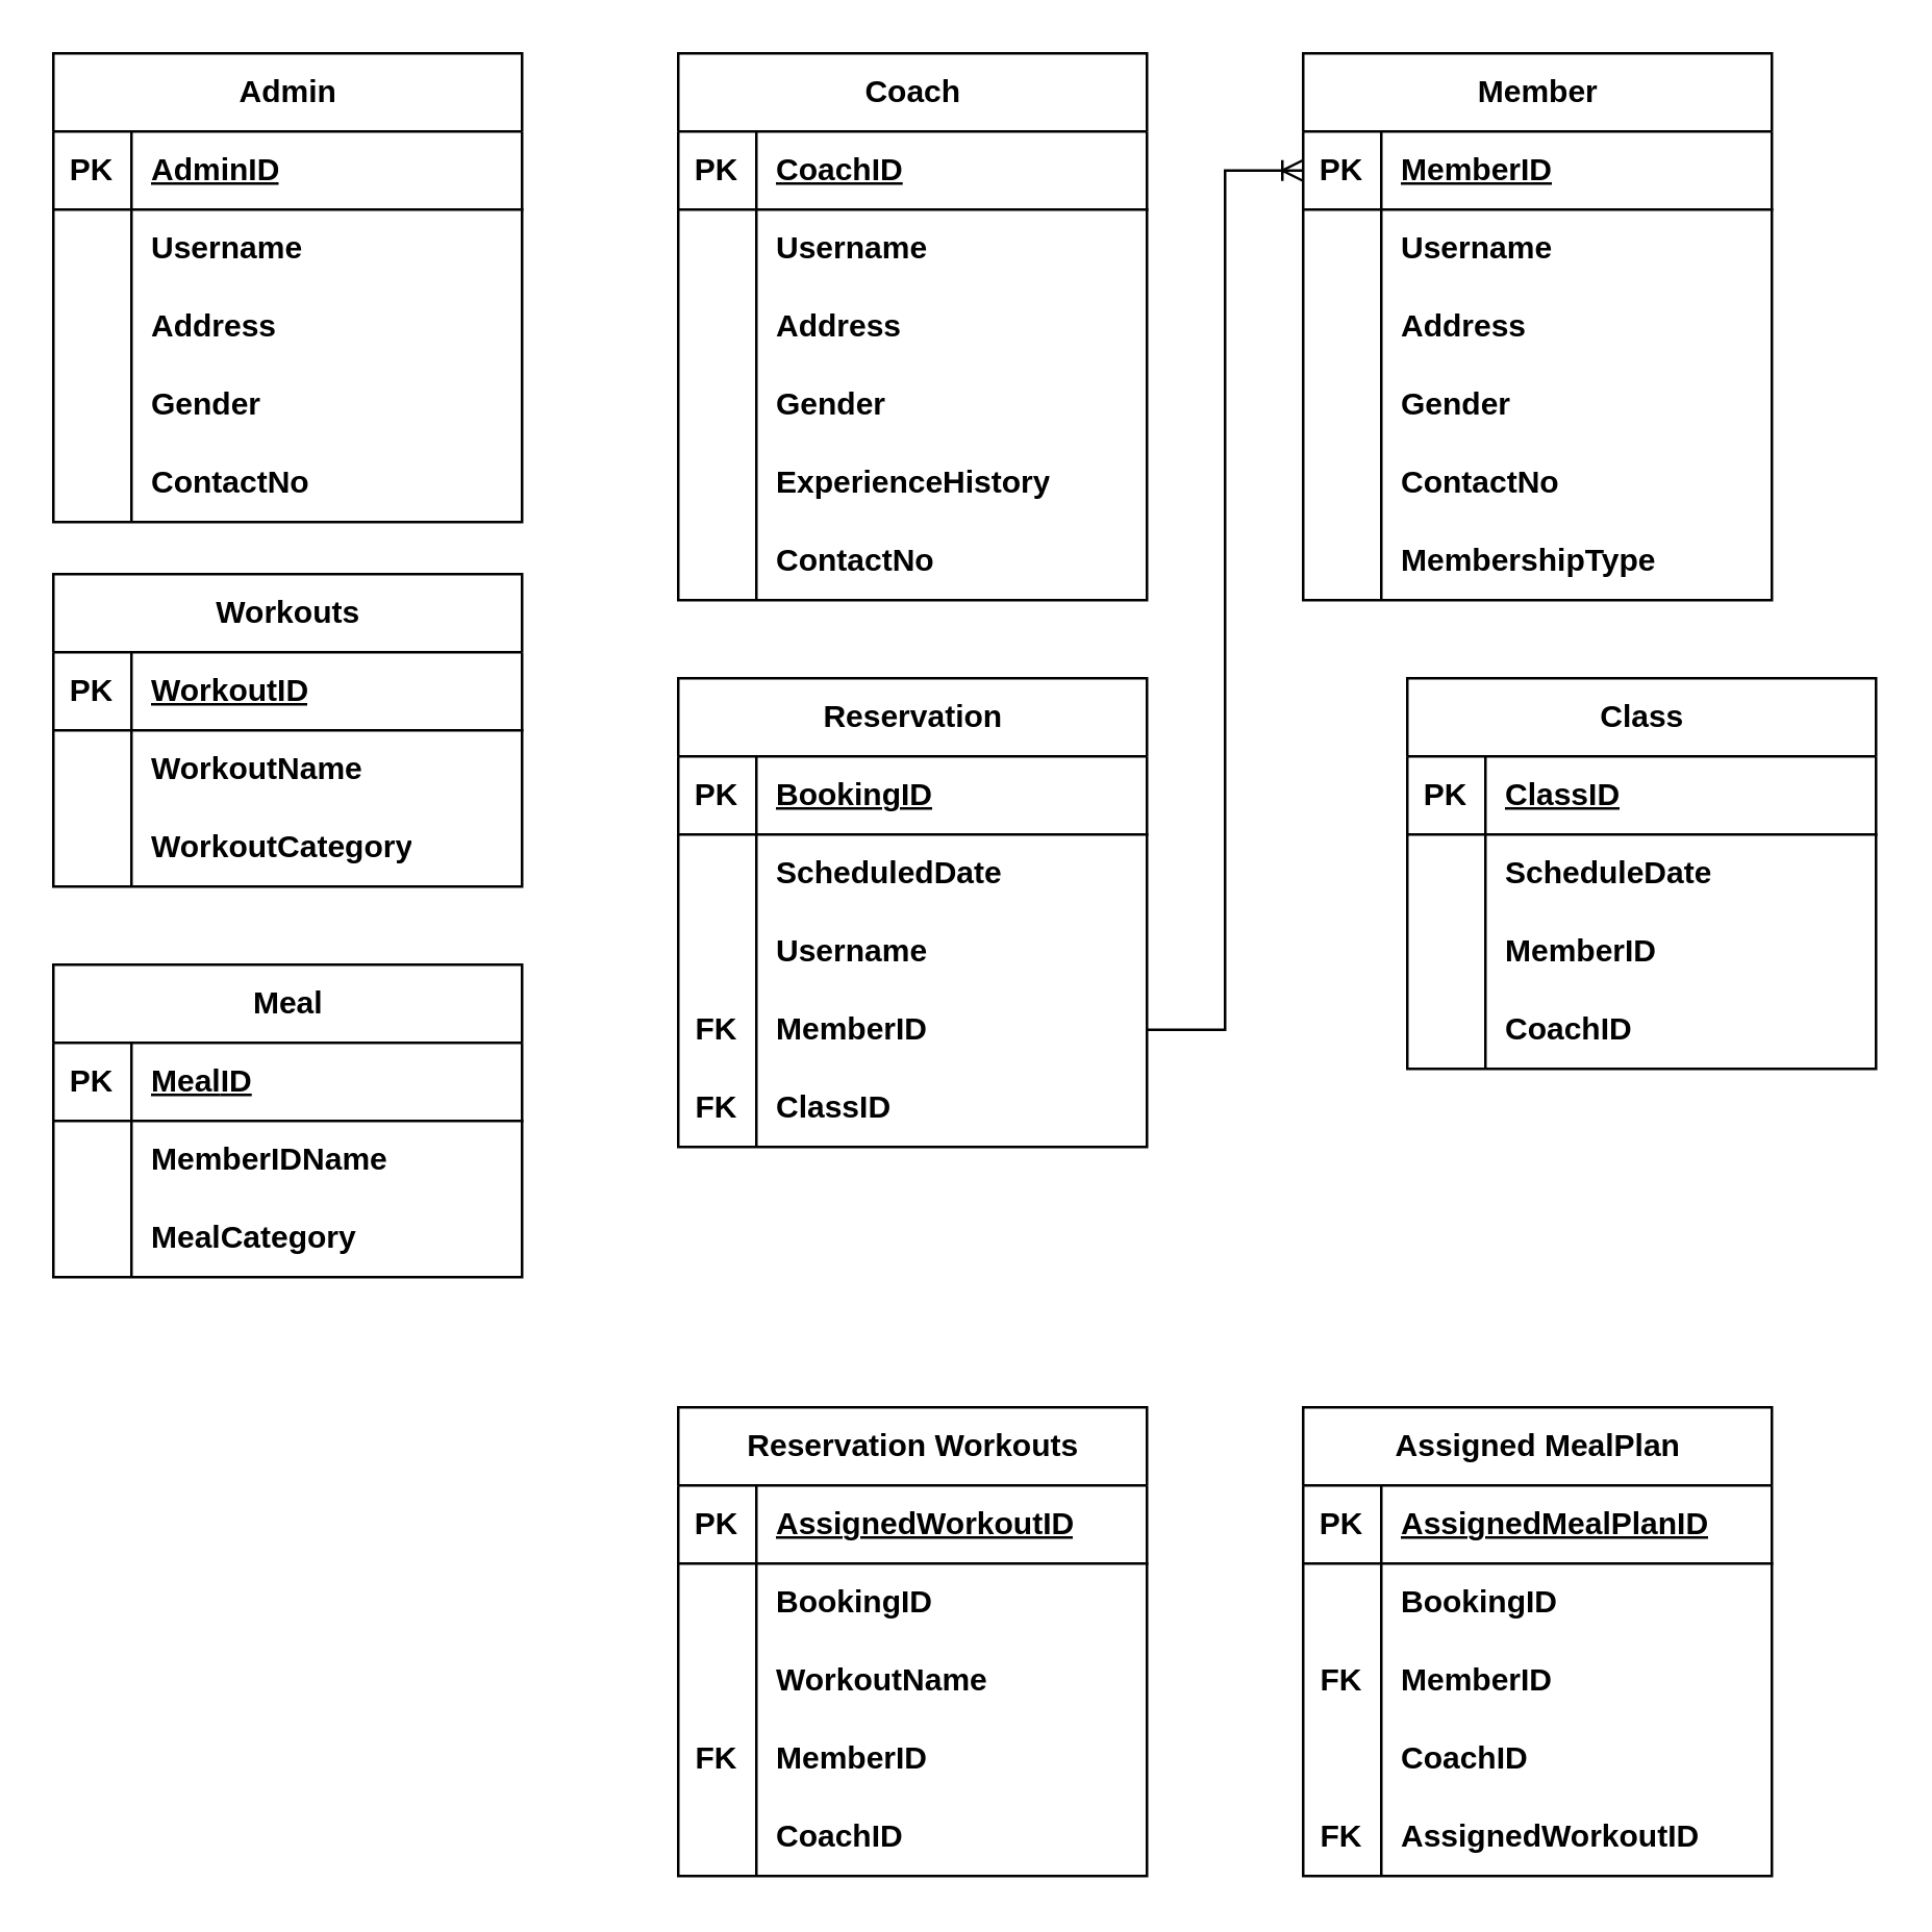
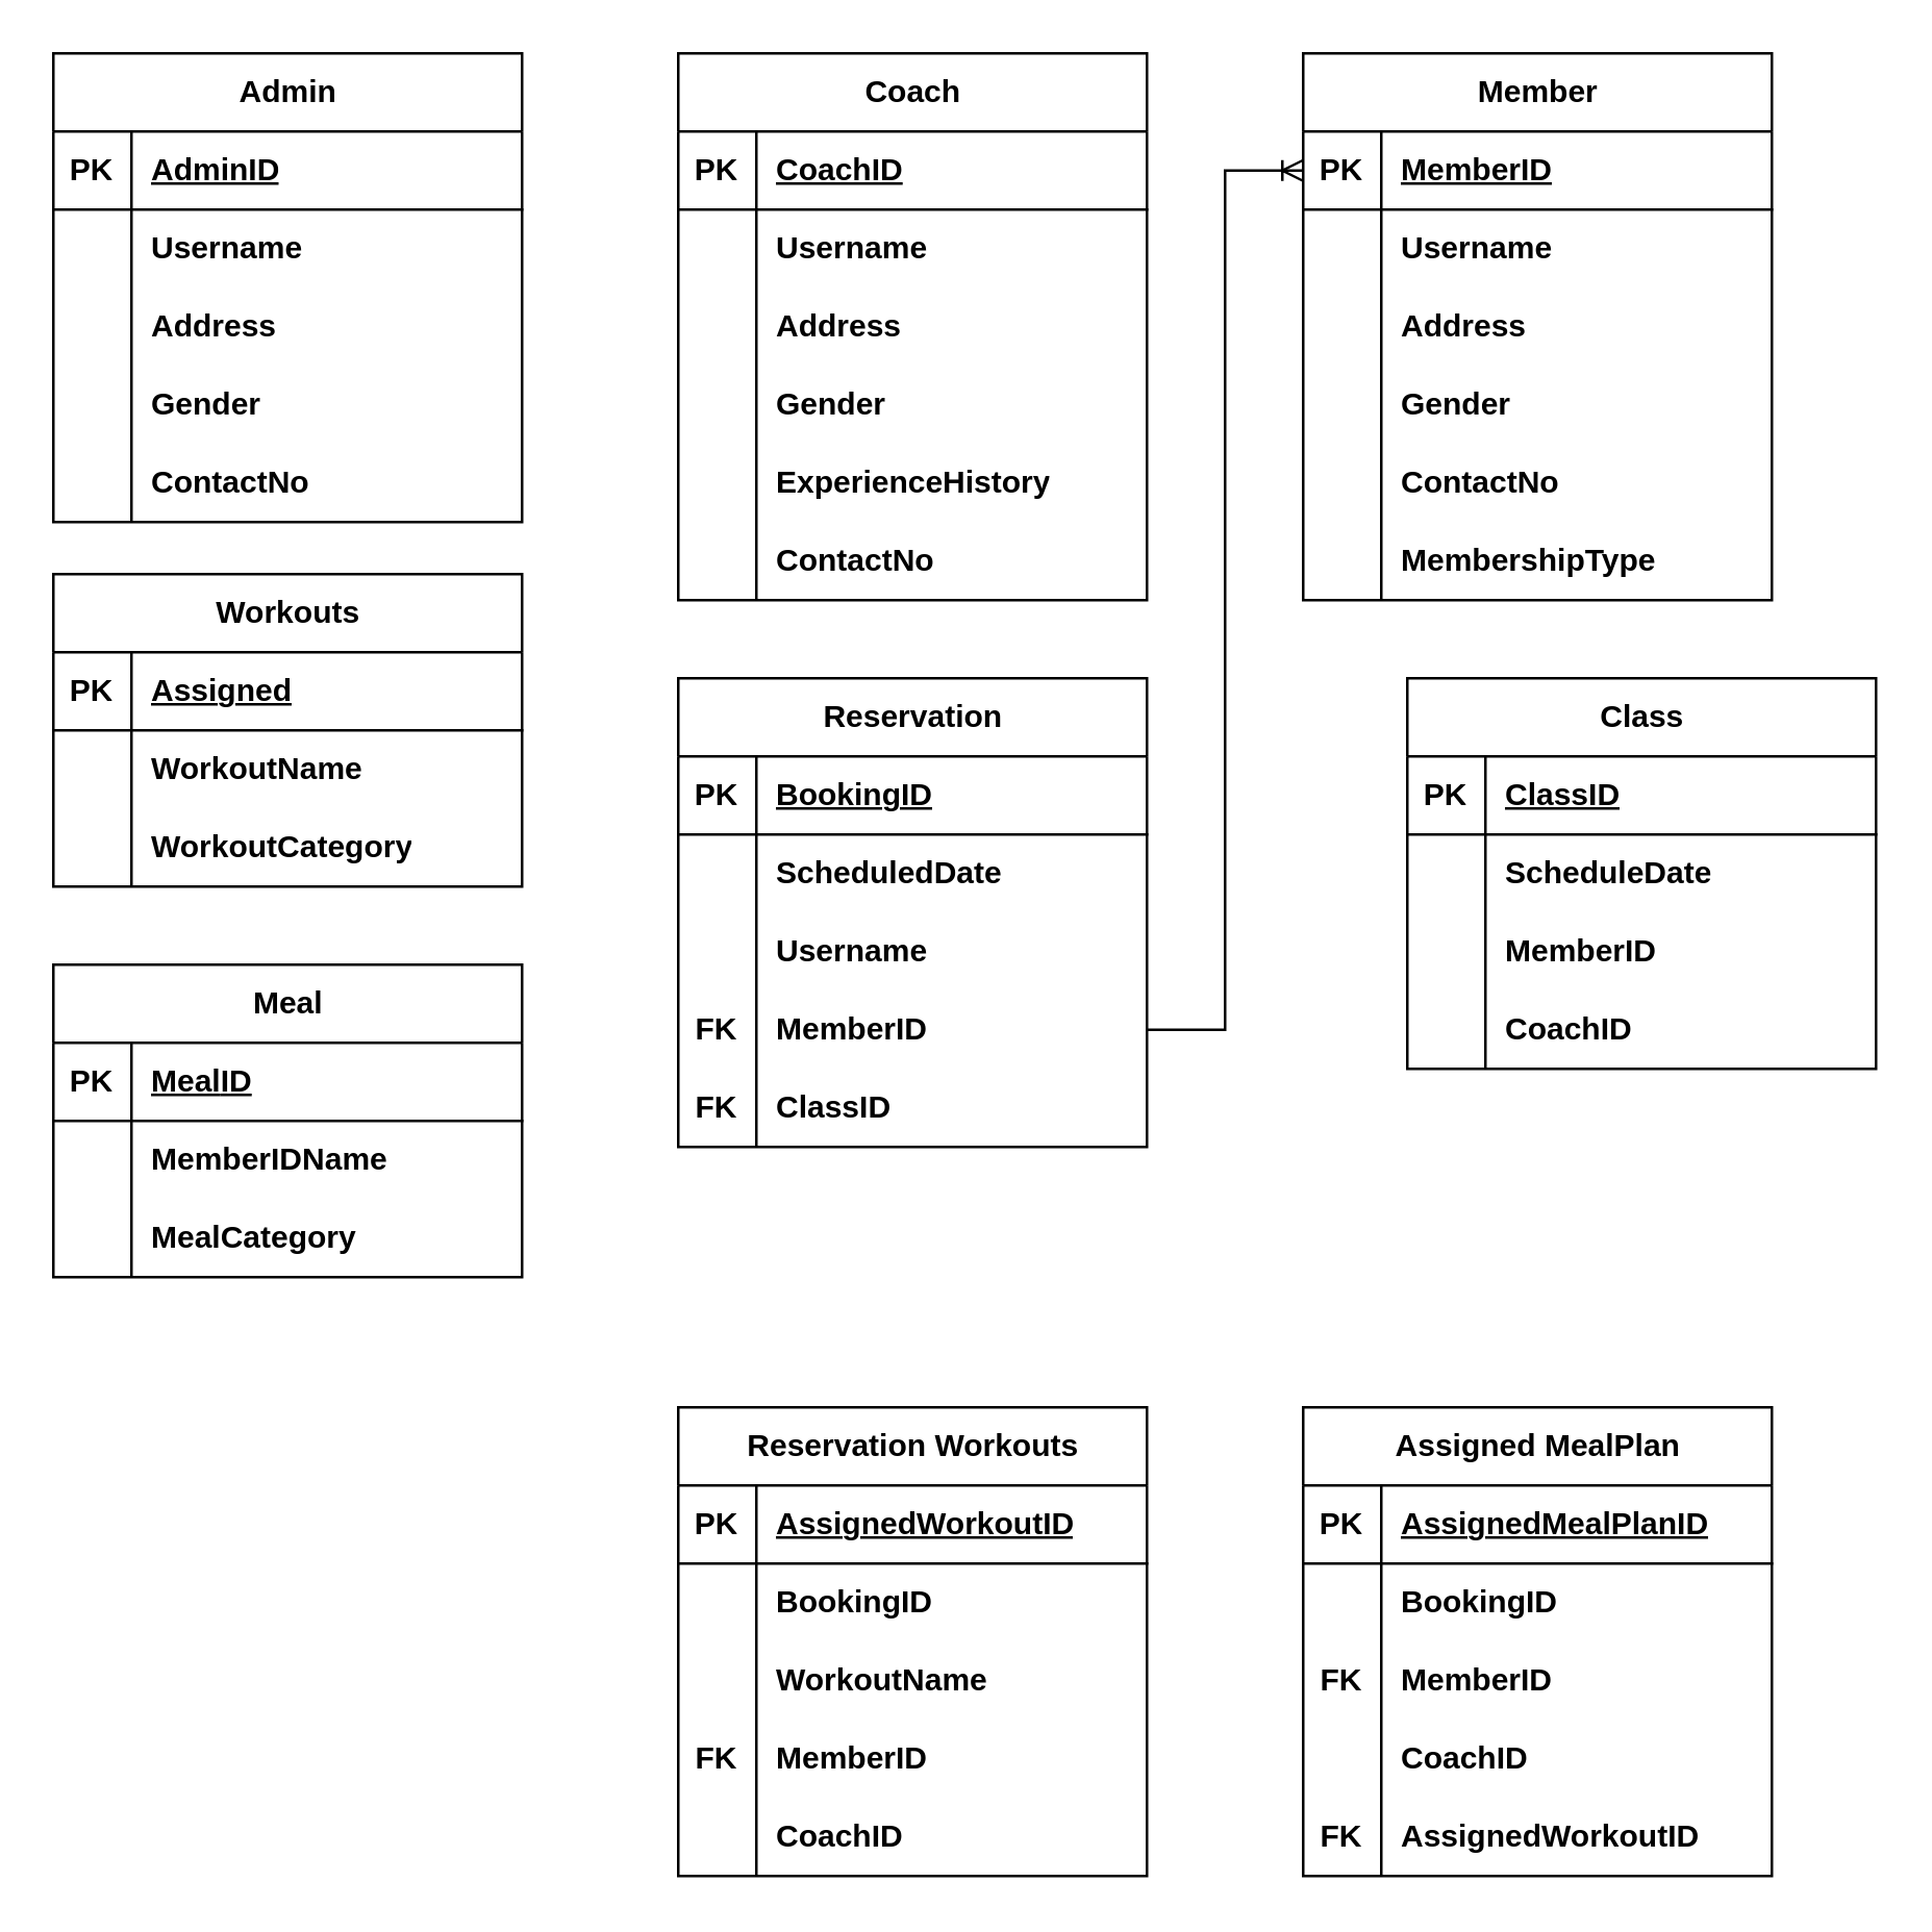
- <mxCell id="91" value="WorkoutID" style="shape=partialRectangle;connectable=0;fillColor=none;top=0;left=0;bottom=0;right=0;align=left;spacingLeft=6;fontStyle=5;overflow=hidden;whiteSpace=wrap;html=1;" vertex="1" parent="89"><mxGeometry x="30" width="150" height="30" as="geometry"><mxRectangle width="150" height="30" as="alternateBounds" /></mxGeometry></mxCell>
+ <mxCell id="91" value="Assigned" style="shape=partialRectangle;connectable=0;fillColor=none;top=0;left=0;bottom=0;right=0;align=left;spacingLeft=6;fontStyle=5;overflow=hidden;whiteSpace=wrap;html=1;" vertex="1" parent="89"><mxGeometry x="30" width="150" height="30" as="geometry"><mxRectangle width="150" height="30" as="alternateBounds" /></mxGeometry></mxCell>
